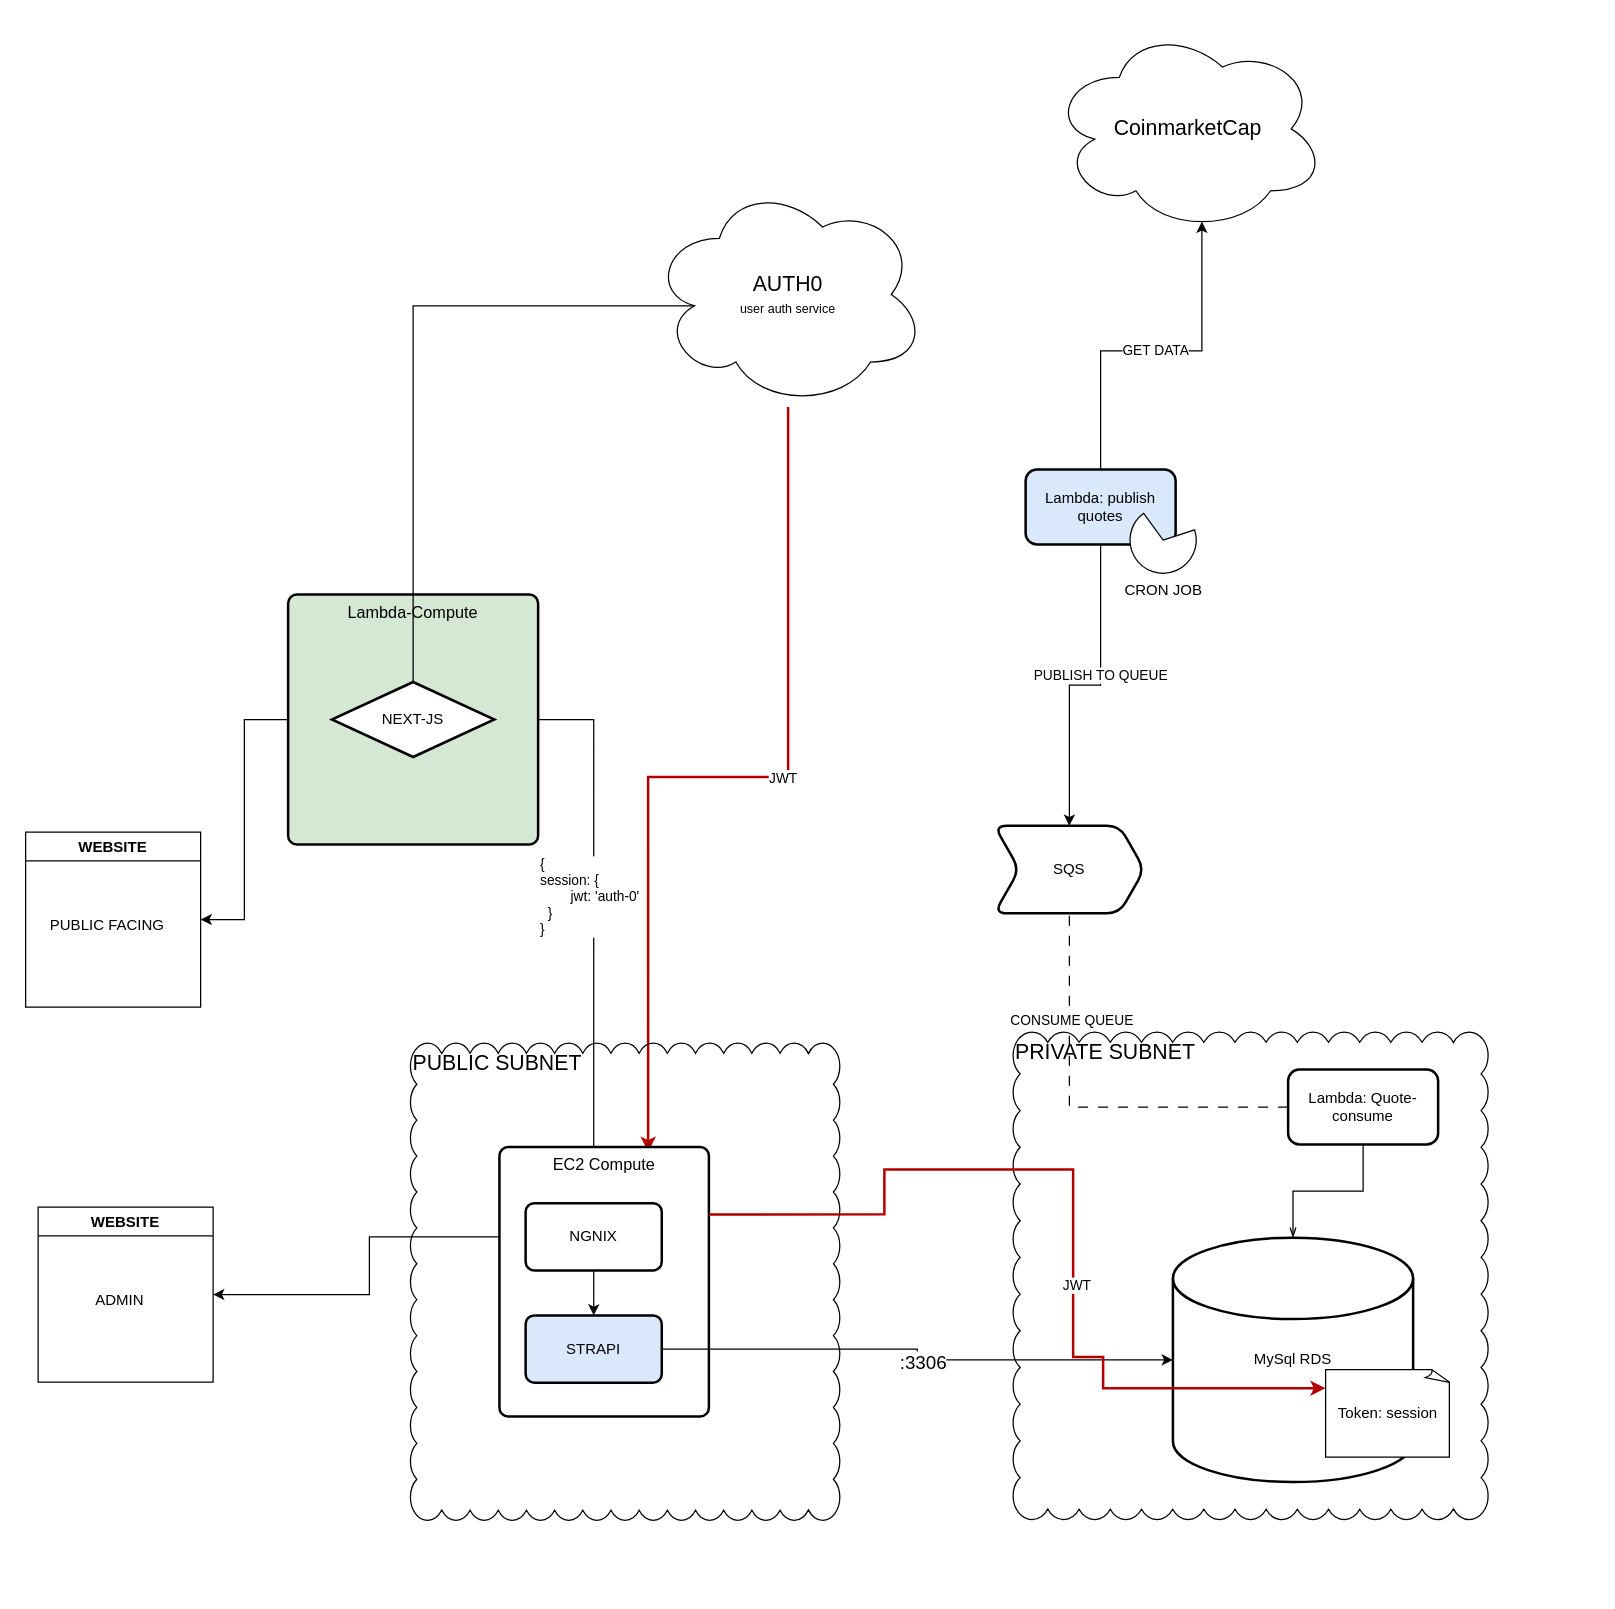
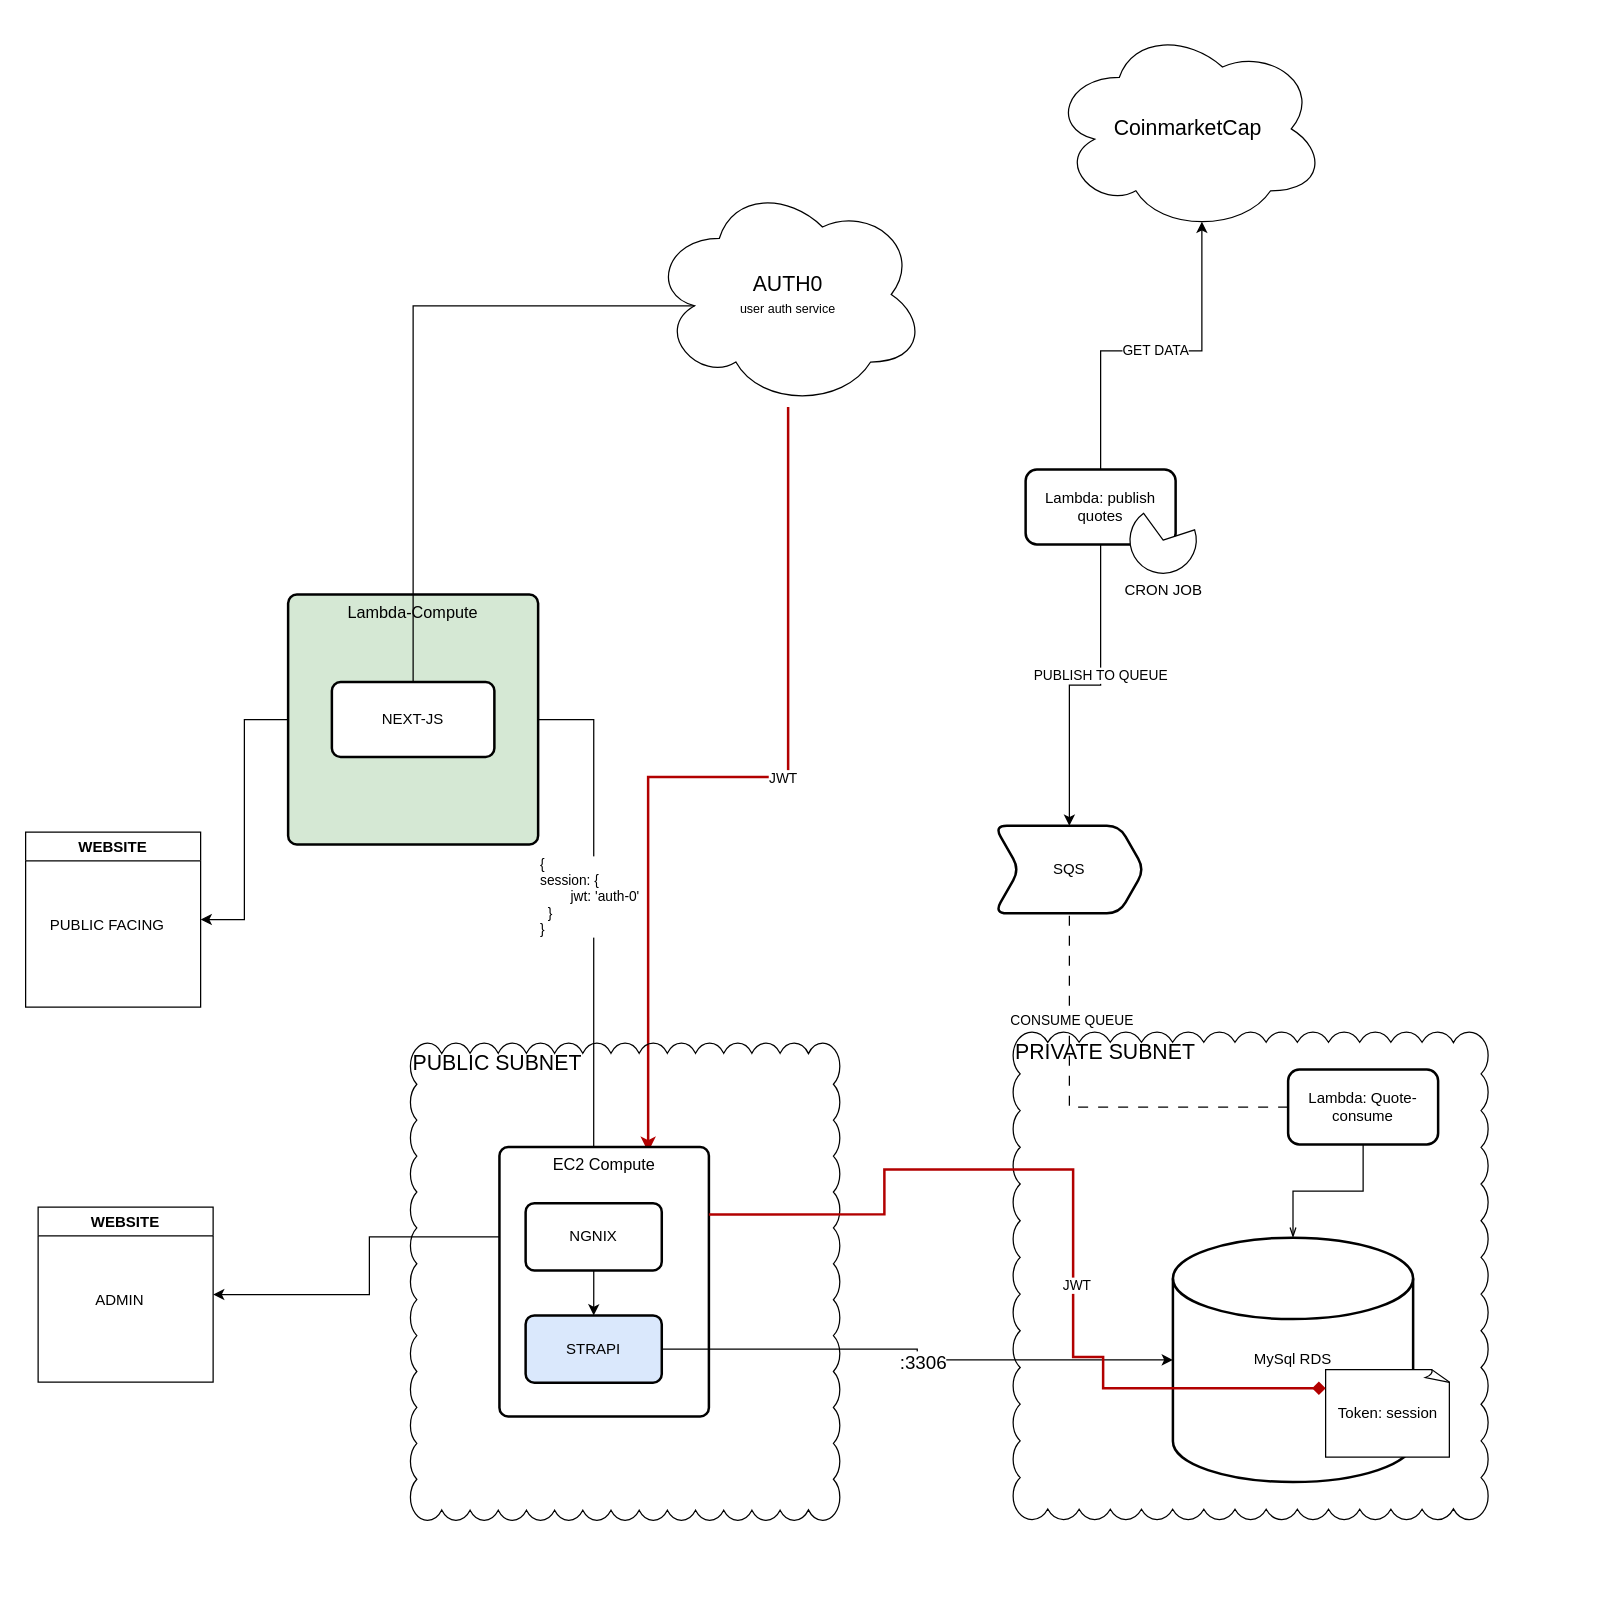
- <mxCell id="39" value="Lambda: publish quotes" style="whiteSpace=wrap;html=1;rounded=1;strokeWidth=2;fillColor=#dae8fc;" vertex="1" parent="1"><mxGeometry x="820" y="375" width="120" height="60" as="geometry" /></mxCell>
+ <mxCell id="39" value="Lambda: publish quotes" style="whiteSpace=wrap;html=1;rounded=1;strokeWidth=2;" vertex="1" parent="1"><mxGeometry x="820" y="375" width="120" height="60" as="geometry" /></mxCell>
- <mxCell id="6" value="NEXT-JS" style="rhombus;whiteSpace=wrap;html=1;absoluteArcSize=1;arcSize=14;strokeWidth=2;" parent="4" vertex="1"><mxGeometry x="35" y="70" width="130" height="60" as="geometry" /></mxCell>
+ <mxCell id="6" value="NEXT-JS" style="rounded=1;whiteSpace=wrap;html=1;absoluteArcSize=1;arcSize=14;strokeWidth=2;" parent="4" vertex="1"><mxGeometry x="35" y="70" width="130" height="60" as="geometry" /></mxCell>
- <mxCell id="32" style="edgeStyle=orthogonalEdgeStyle;rounded=0;orthogonalLoop=1;jettySize=auto;html=1;exitX=1;exitY=0.25;exitDx=0;exitDy=0;fillColor=#e51400;strokeColor=#B20000;strokeWidth=2;" edge="1" parent="1" source="26" target="16"><mxGeometry relative="1" as="geometry"><Array as="points"><mxPoint x="707" y="971" /><mxPoint x="707" y="935" /><mxPoint x="858" y="935" /><mxPoint x="858" y="1085" /><mxPoint x="882" y="1085" /><mxPoint x="882" y="1110" /></Array></mxGeometry></mxCell>
+ <mxCell id="32" style="edgeStyle=orthogonalEdgeStyle;rounded=0;orthogonalLoop=1;jettySize=auto;html=1;exitX=1;exitY=0.25;exitDx=0;exitDy=0;fillColor=#e51400;strokeColor=#B20000;strokeWidth=2;endArrow=diamond;" edge="1" parent="1" source="26" target="16"><mxGeometry relative="1" as="geometry"><Array as="points"><mxPoint x="707" y="971" /><mxPoint x="707" y="935" /><mxPoint x="858" y="935" /><mxPoint x="858" y="1085" /><mxPoint x="882" y="1085" /><mxPoint x="882" y="1110" /></Array></mxGeometry></mxCell>
